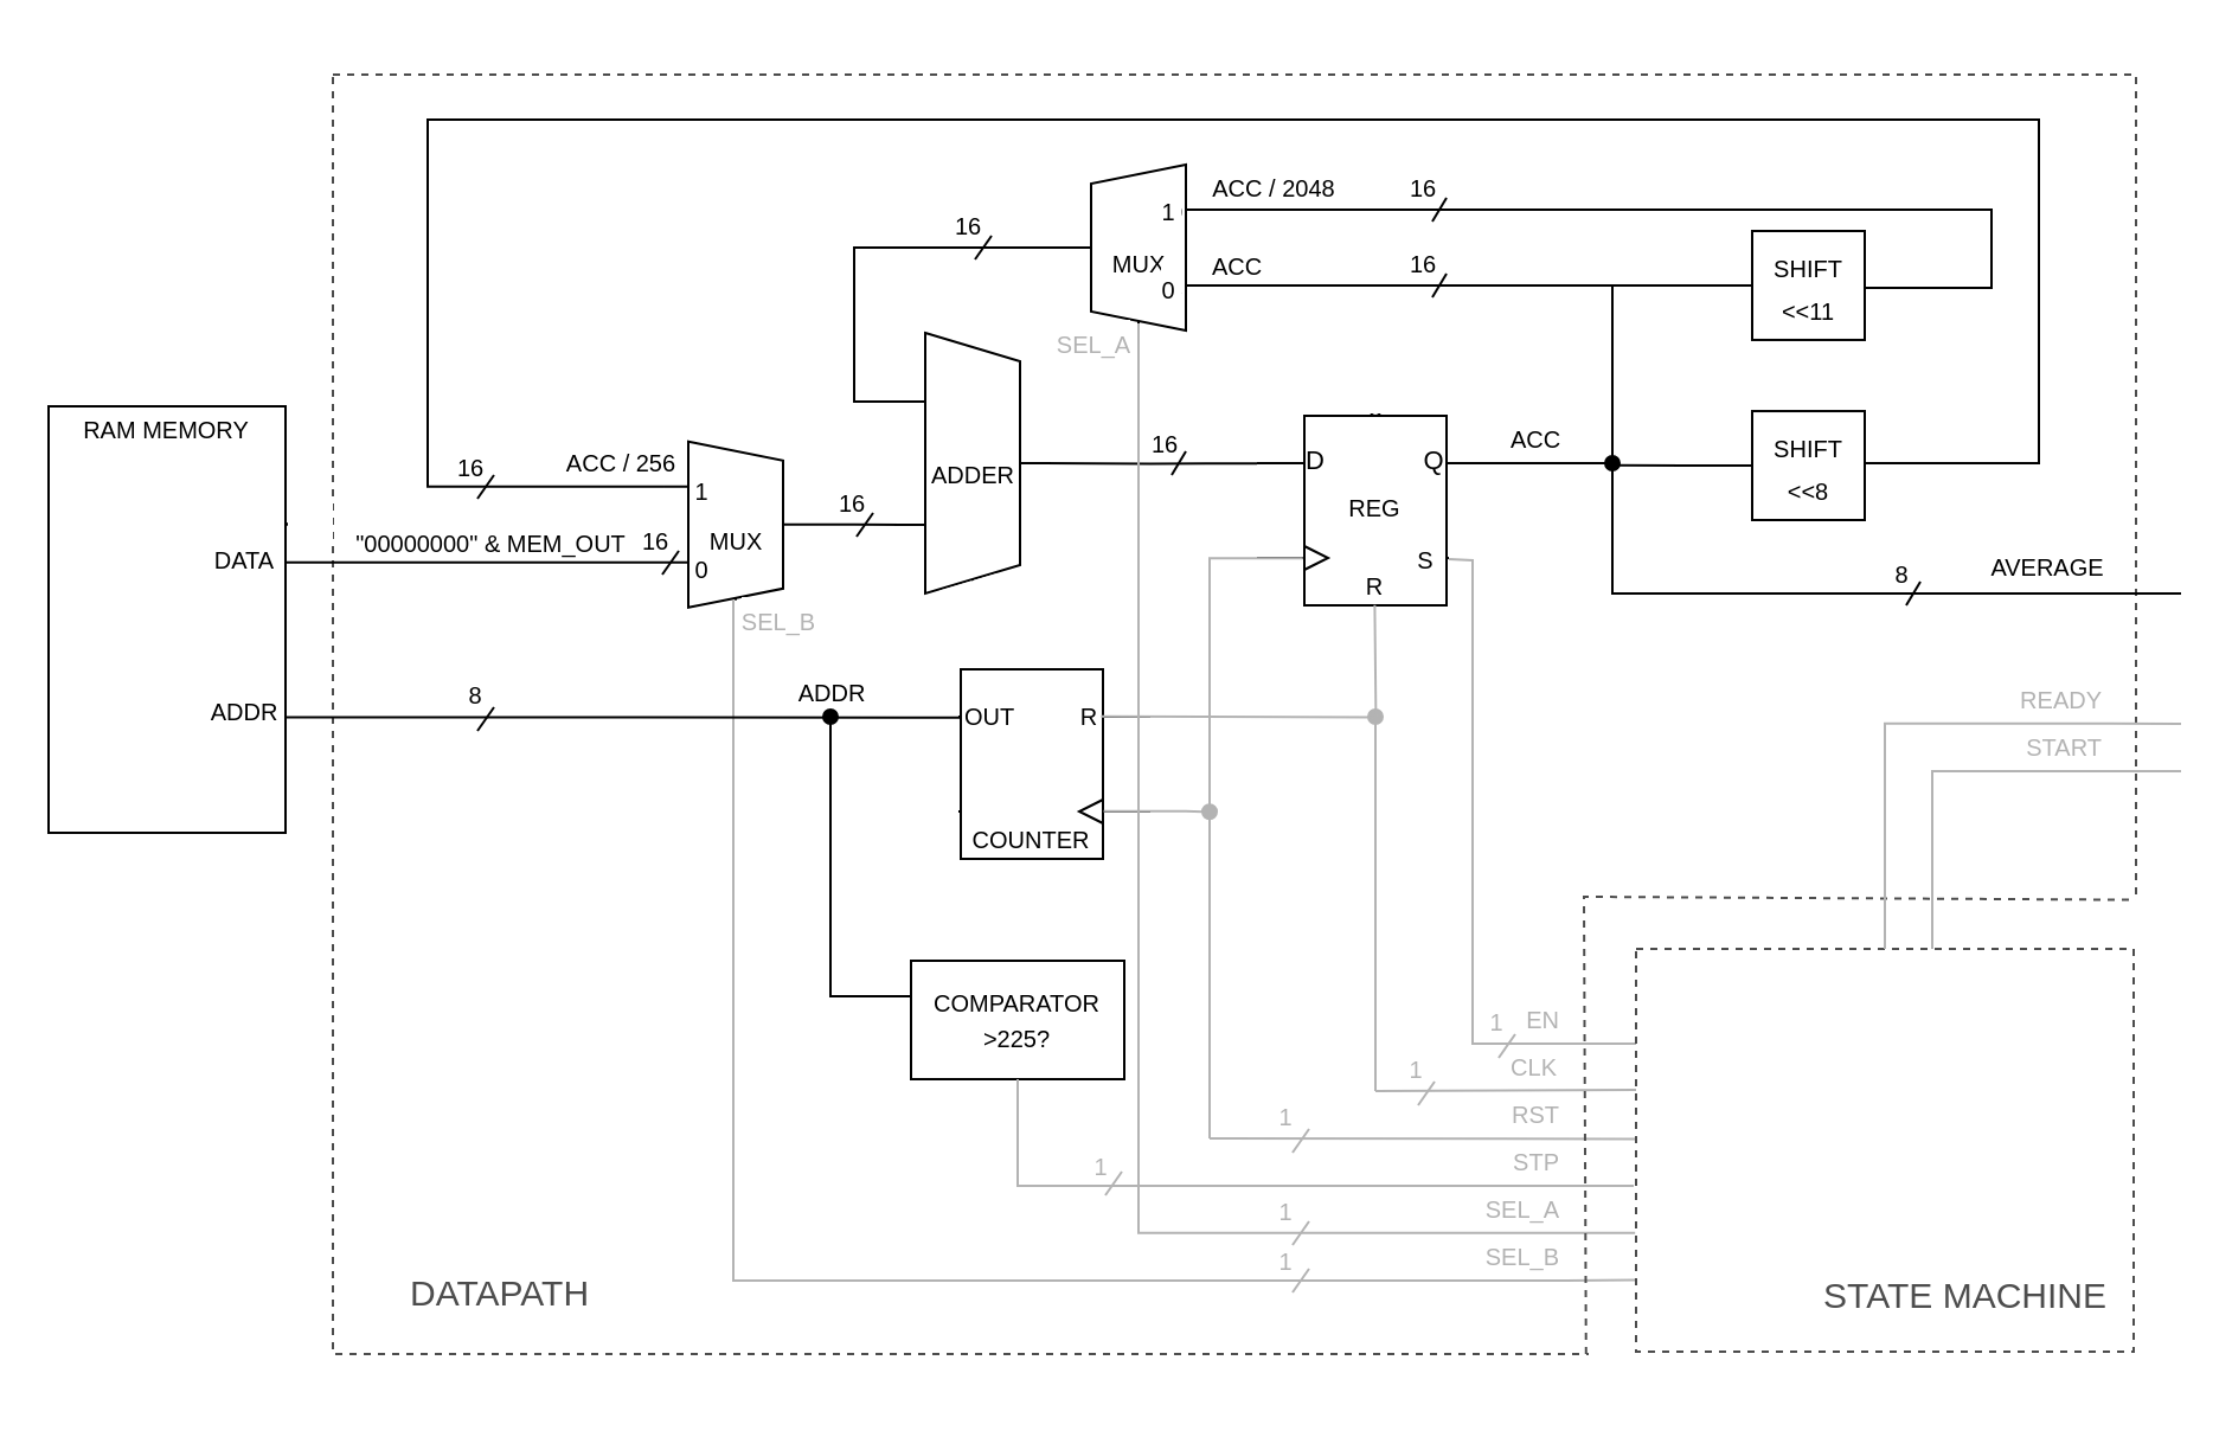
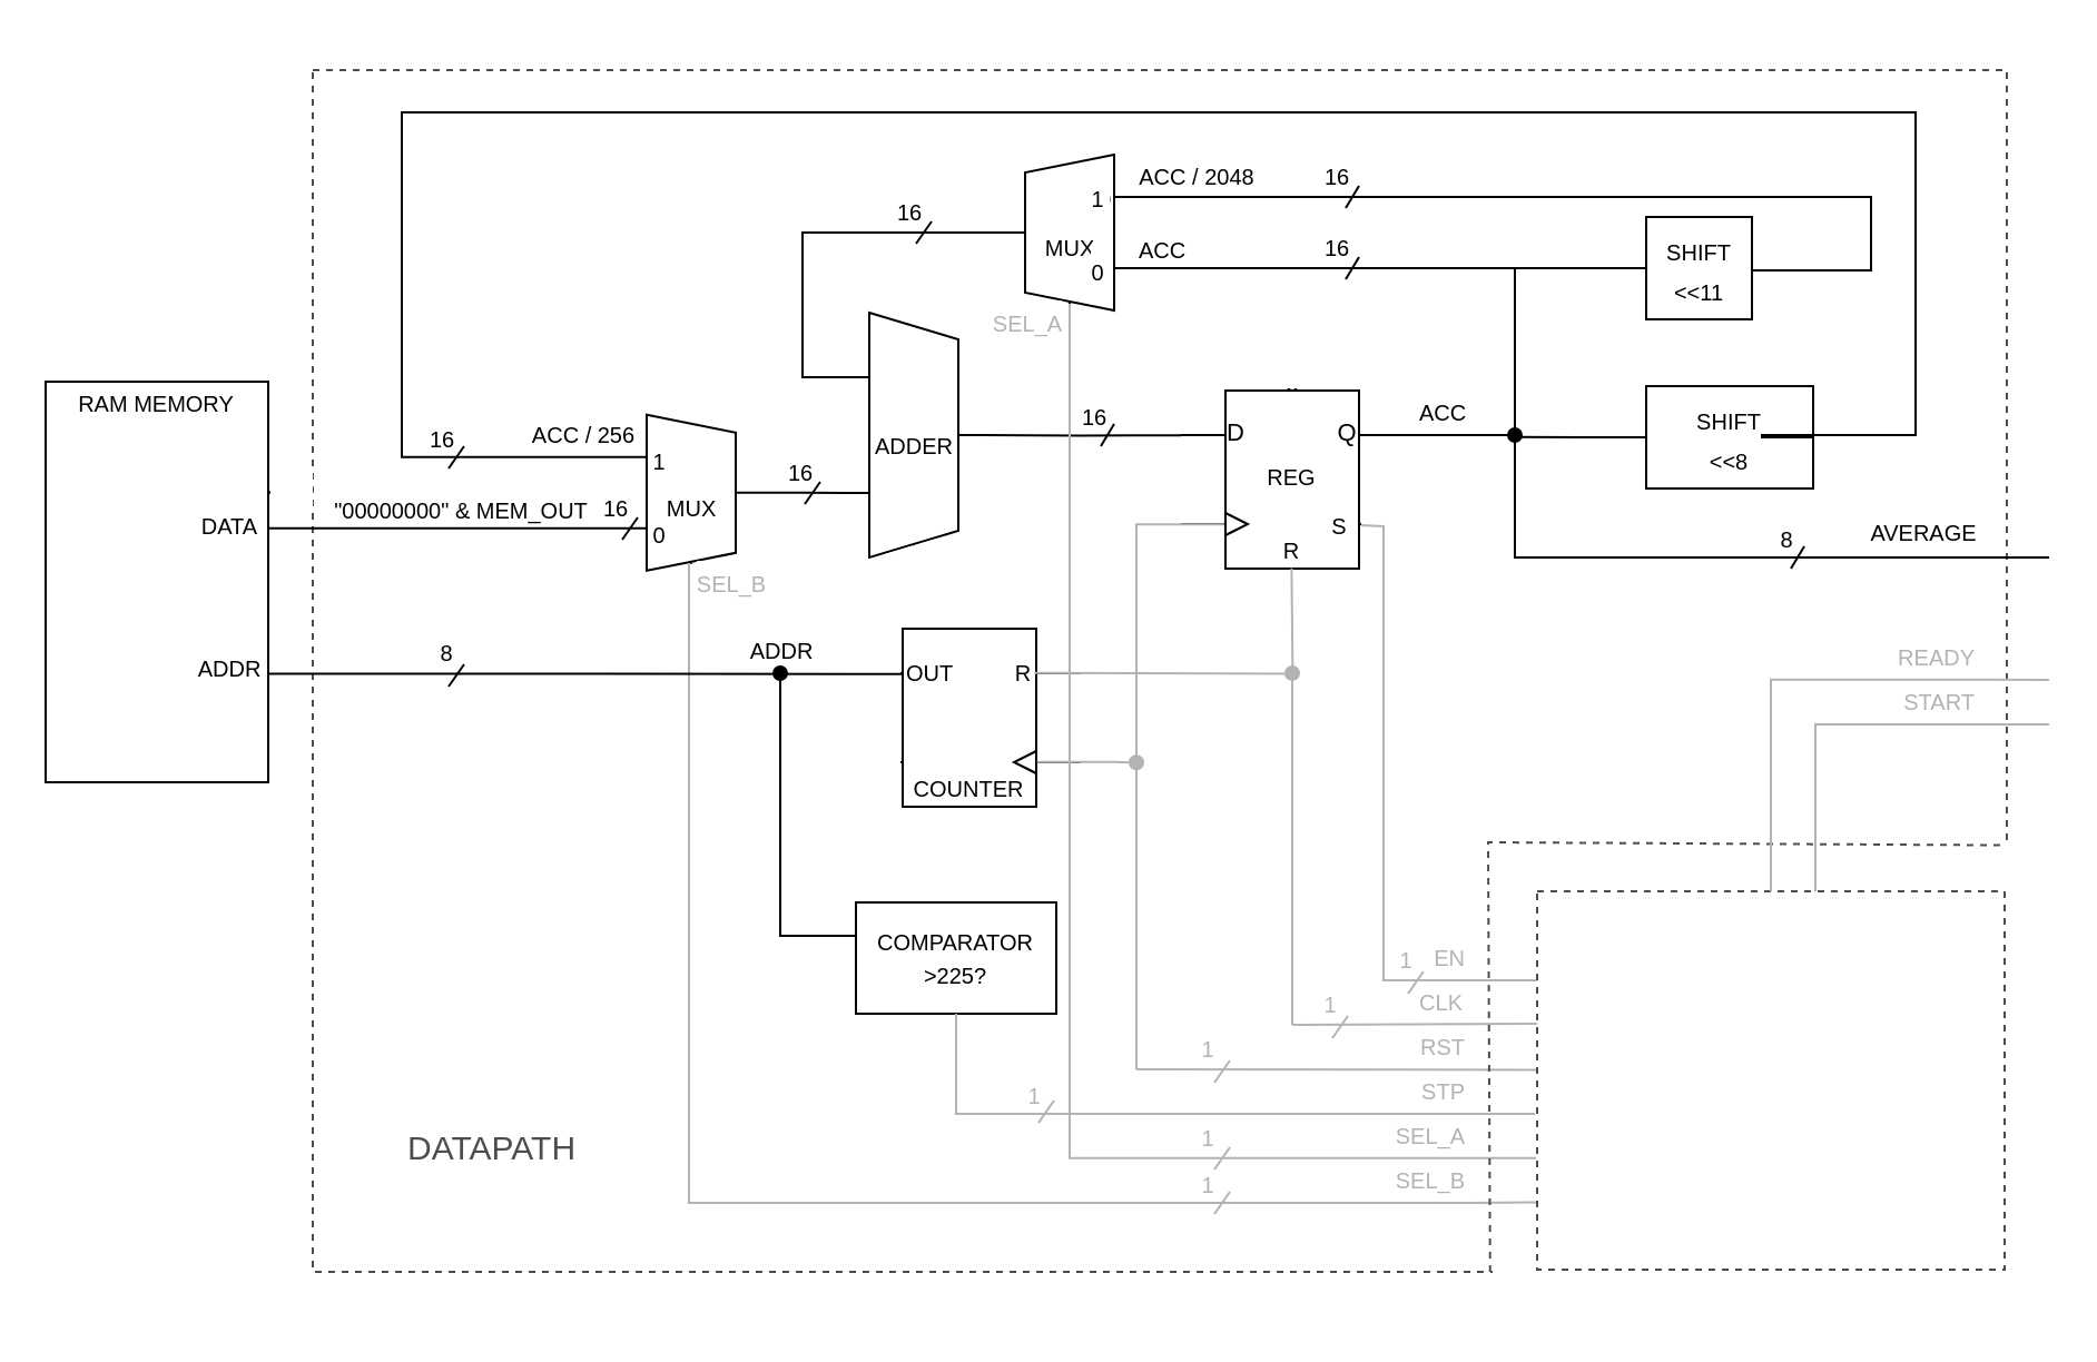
- <mxCell id="51" value="&lt;span style=&quot;color: rgb(0 , 0 , 0) ; font-size: 10px&quot;&gt;SHIFT&lt;/span&gt;&lt;br style=&quot;color: rgb(0 , 0 , 0) ; font-size: 10px&quot;&gt;&lt;span style=&quot;color: rgb(0 , 0 , 0) ; font-size: 10px&quot;&gt;&amp;lt;&amp;lt;8&lt;/span&gt;" style="rounded=0;whiteSpace=wrap;html=1;shadow=0;glass=0;labelBackgroundColor=#ffffff;sketch=0;fillColor=none;fontSize=15;fontColor=#4D4D4D;" parent="1" vertex="1"><mxGeometry x="739" y="173.02" width="47.5" height="45.98" as="geometry" /></mxCell>
+ <mxCell id="51" value="&lt;span style=&quot;color: rgb(0 , 0 , 0) ; font-size: 10px&quot;&gt;SHIFT&lt;/span&gt;&lt;br style=&quot;color: rgb(0 , 0 , 0) ; font-size: 10px&quot;&gt;&lt;span style=&quot;color: rgb(0 , 0 , 0) ; font-size: 10px&quot;&gt;&amp;lt;&amp;lt;8&lt;/span&gt;" style="rounded=0;whiteSpace=wrap;html=1;shadow=0;glass=0;labelBackgroundColor=#ffffff;sketch=0;fillColor=none;fontSize=15;fontColor=#4D4D4D;" parent="1" vertex="1"><mxGeometry x="739" y="173.02" width="75" height="45.98" as="geometry" /></mxCell>
- <mxCell id="39" value="&lt;div style=&quot;text-align: center&quot;&gt;DATAPATH&lt;br&gt;&lt;/div&gt;" style="text;html=1;strokeColor=none;fillColor=none;align=left;verticalAlign=middle;whiteSpace=wrap;rounded=0;fontSize=15;labelBackgroundColor=#ffffff;fontColor=#4D4D4D;" parent="1" vertex="1"><mxGeometry x="171" y="520" width="129" height="50" as="geometry" /></mxCell>
+ <mxCell id="39" value="&lt;div style=&quot;text-align: center&quot;&gt;DATAPATH&lt;br&gt;&lt;/div&gt;" style="text;html=1;strokeColor=none;fillColor=none;align=left;verticalAlign=middle;whiteSpace=wrap;rounded=0;fontSize=15;labelBackgroundColor=#ffffff;fontColor=#4D4D4D;" parent="1" vertex="1"><mxGeometry x="181" y="490" width="129" height="50" as="geometry" /></mxCell>
- <mxCell id="112" value="STATE MACHINE" style="text;html=1;strokeColor=none;fillColor=none;align=right;verticalAlign=middle;whiteSpace=wrap;rounded=0;fontSize=15;fontColor=#4D4D4D;" parent="1" vertex="1"><mxGeometry x="728" y="521" width="163" height="50" as="geometry" /></mxCell>
